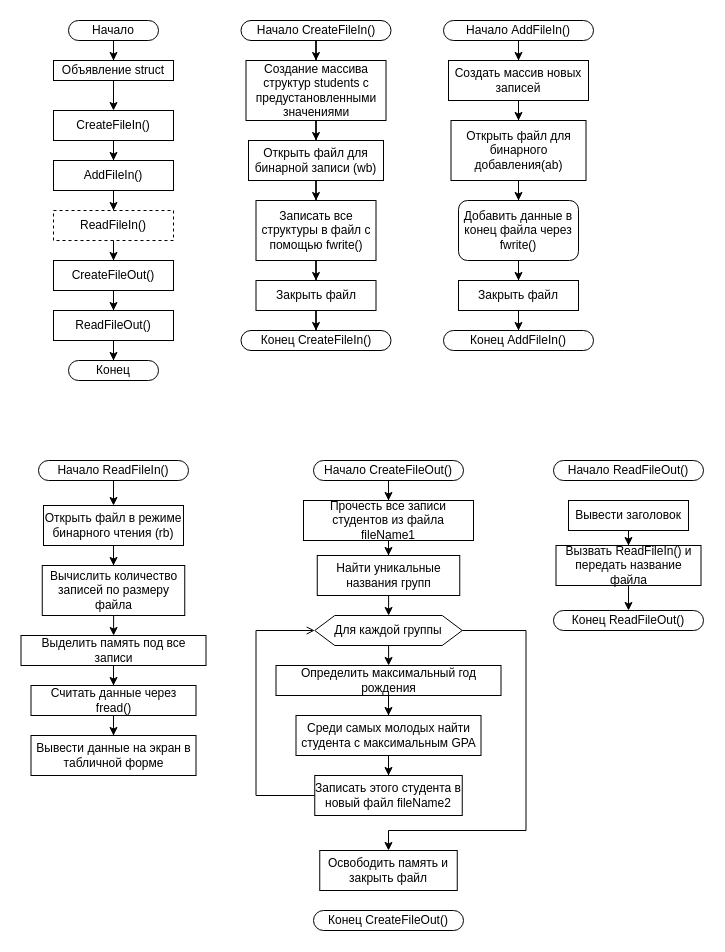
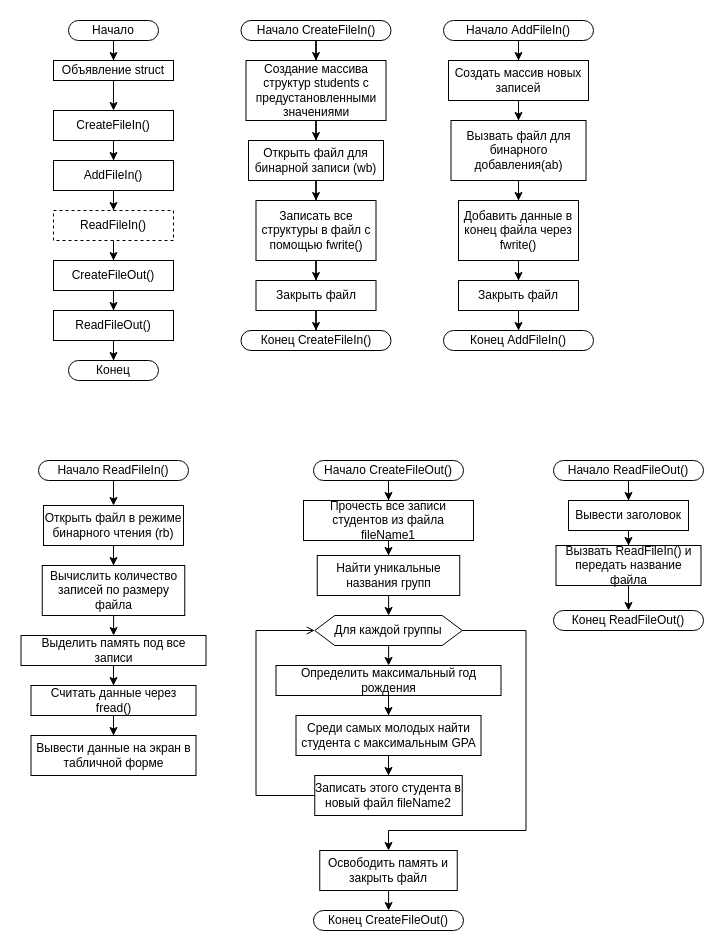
- <mxCell id="33" value="Открыть файл для бинарного добавления(ab)" style="rounded=0;whiteSpace=wrap;html=1;" vertex="1" parent="1"><mxGeometry x="450.5" y="120" width="135" height="60" as="geometry" /></mxCell>
+ <mxCell id="33" value="Вызвать файл для бинарного добавления(ab)" style="rounded=0;whiteSpace=wrap;html=1;" vertex="1" parent="1"><mxGeometry x="450.5" y="120" width="135" height="60" as="geometry" /></mxCell>
- <mxCell id="35" value="Добавить данные в конец файла через fwrite()" style="whiteSpace=wrap;html=1;rounded=1;" vertex="1" parent="1"><mxGeometry x="458" y="200" width="120" height="60" as="geometry" /></mxCell>
+ <mxCell id="35" value="Добавить данные в конец файла через fwrite()" style="rounded=0;whiteSpace=wrap;html=1;" vertex="1" parent="1"><mxGeometry x="458" y="200" width="120" height="60" as="geometry" /></mxCell>
+ <mxCell id="68" style="edgeStyle=orthogonalEdgeStyle;rounded=0;orthogonalLoop=1;jettySize=auto;html=1;entryX=0.5;entryY=0;entryDx=0;entryDy=0;" edge="1" parent="1" source="69" target="71"><mxGeometry relative="1" as="geometry" /></mxCell>
+ <mxCell id="65" style="edgeStyle=orthogonalEdgeStyle;rounded=0;orthogonalLoop=1;jettySize=auto;html=1;entryX=0.5;entryY=0;entryDx=0;entryDy=0;" edge="1" parent="1" source="66" target="67"><mxGeometry relative="1" as="geometry" /></mxCell>
